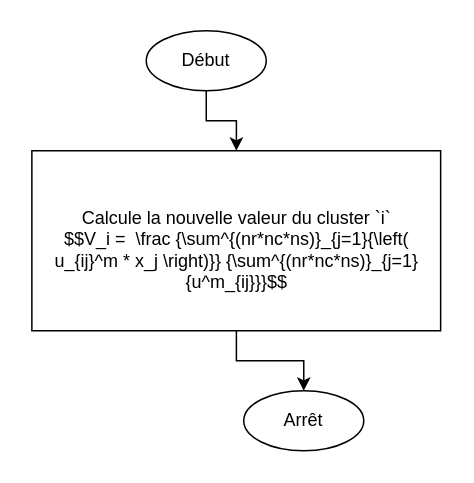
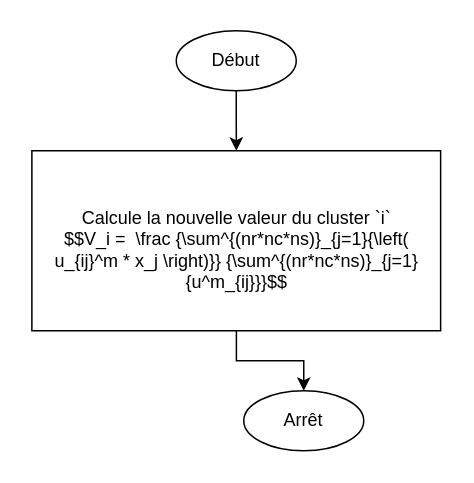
- <mxCell id="3" value="Début" style="ellipse;whiteSpace=wrap;html=1;" parent="1" vertex="1"><mxGeometry x="97" y="20" width="80" height="40" as="geometry" /></mxCell>
+ <mxCell id="3" value="Début" style="ellipse;whiteSpace=wrap;html=1;" parent="1" vertex="1"><mxGeometry x="117" y="20" width="80" height="40" as="geometry" /></mxCell>
